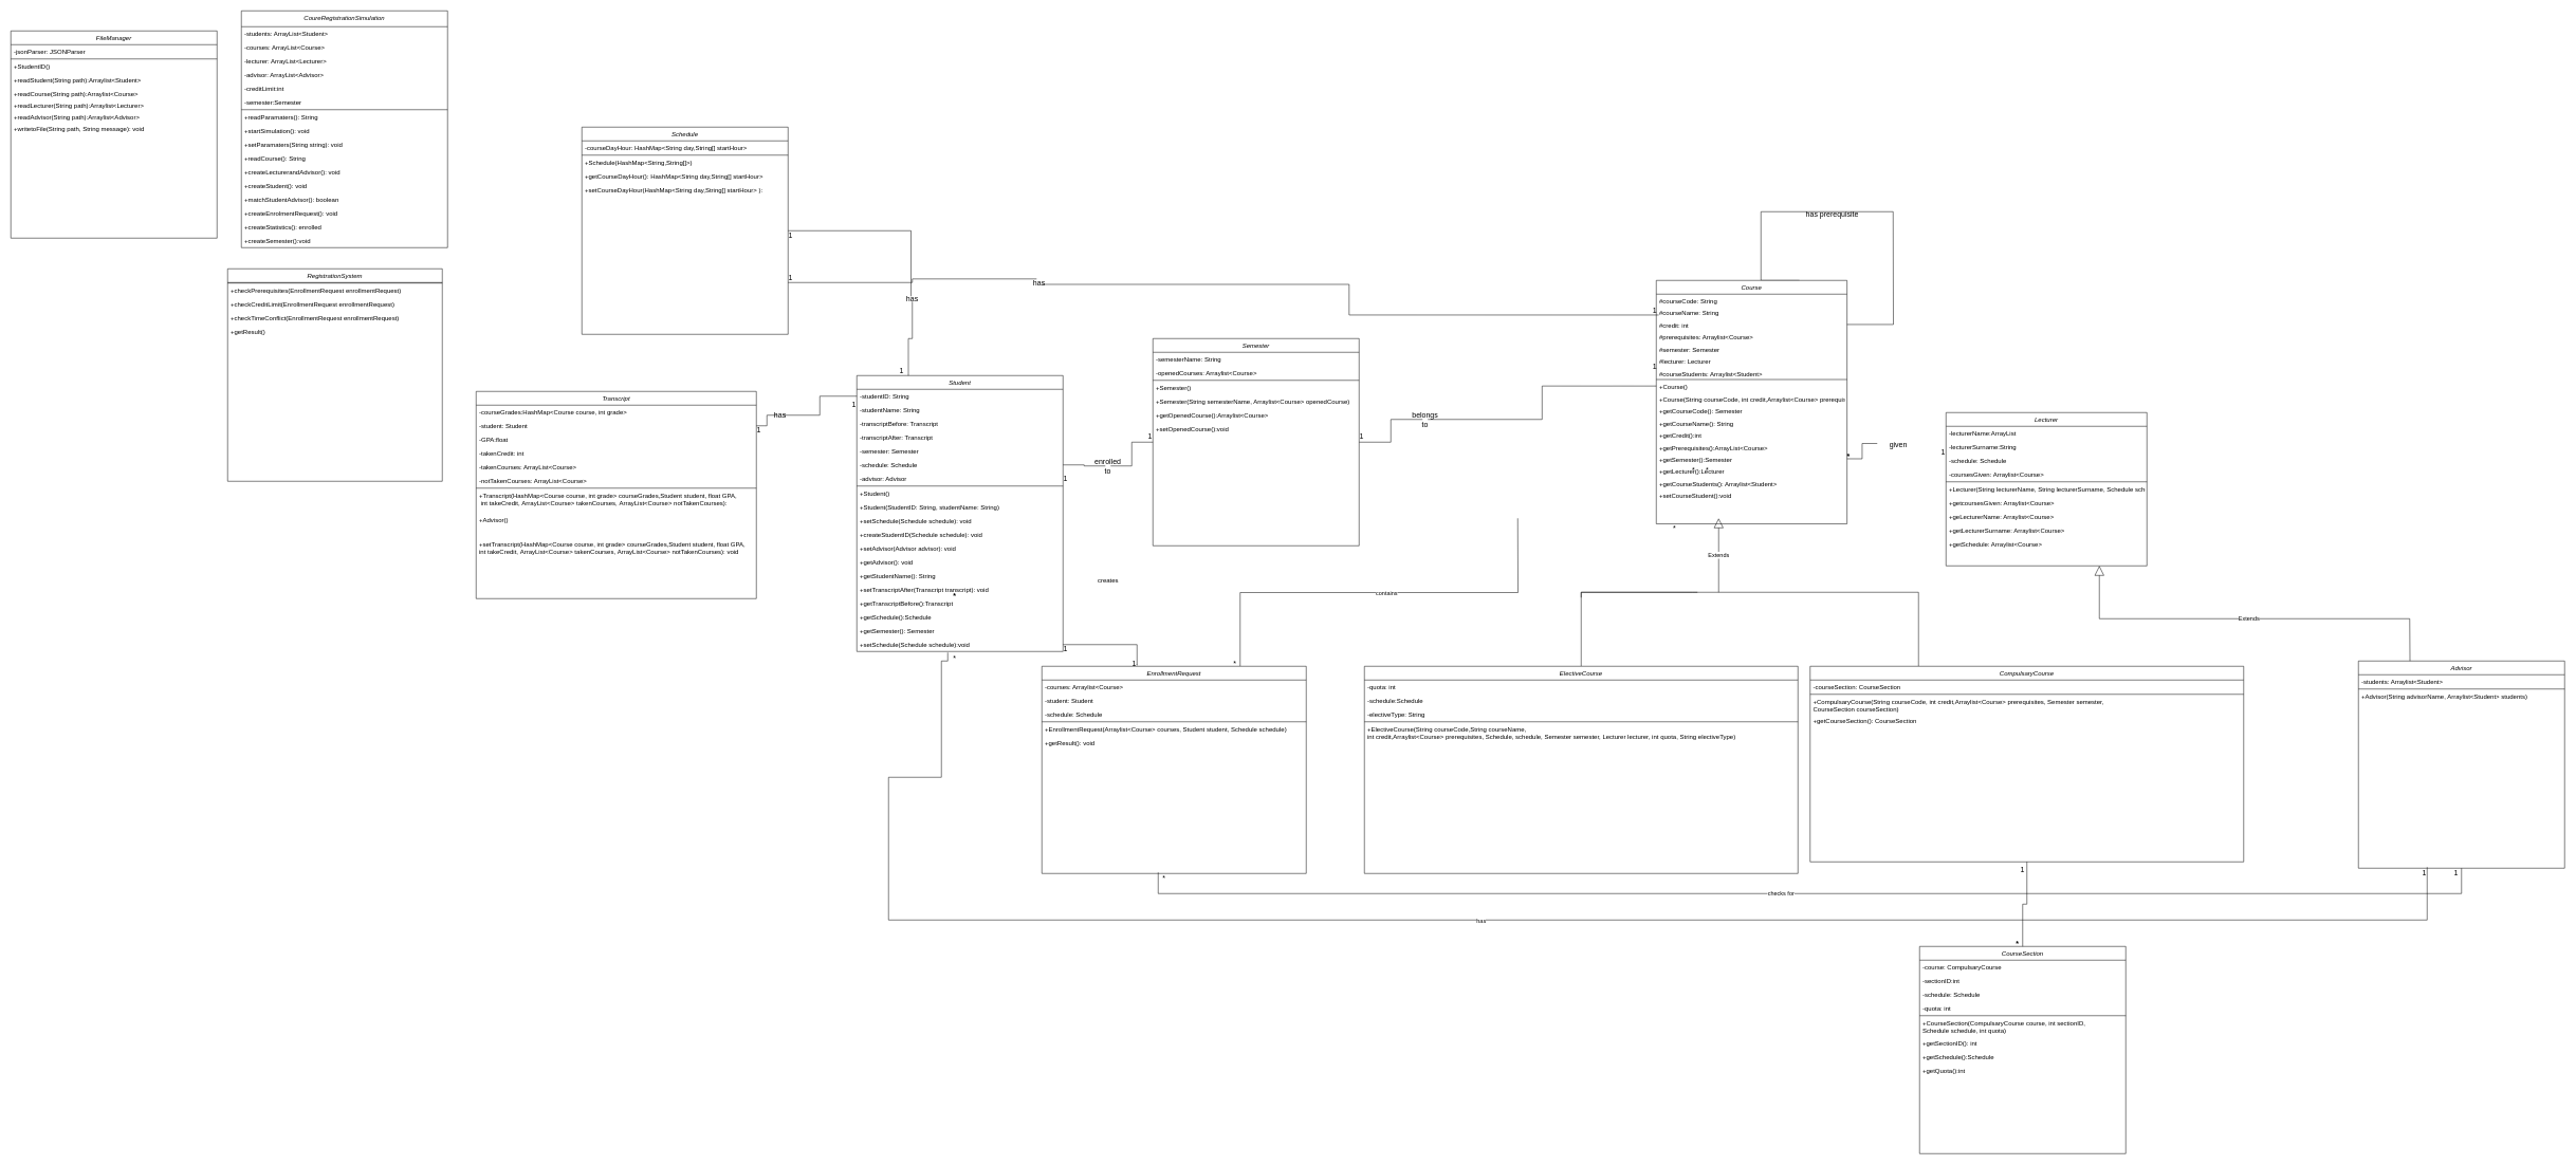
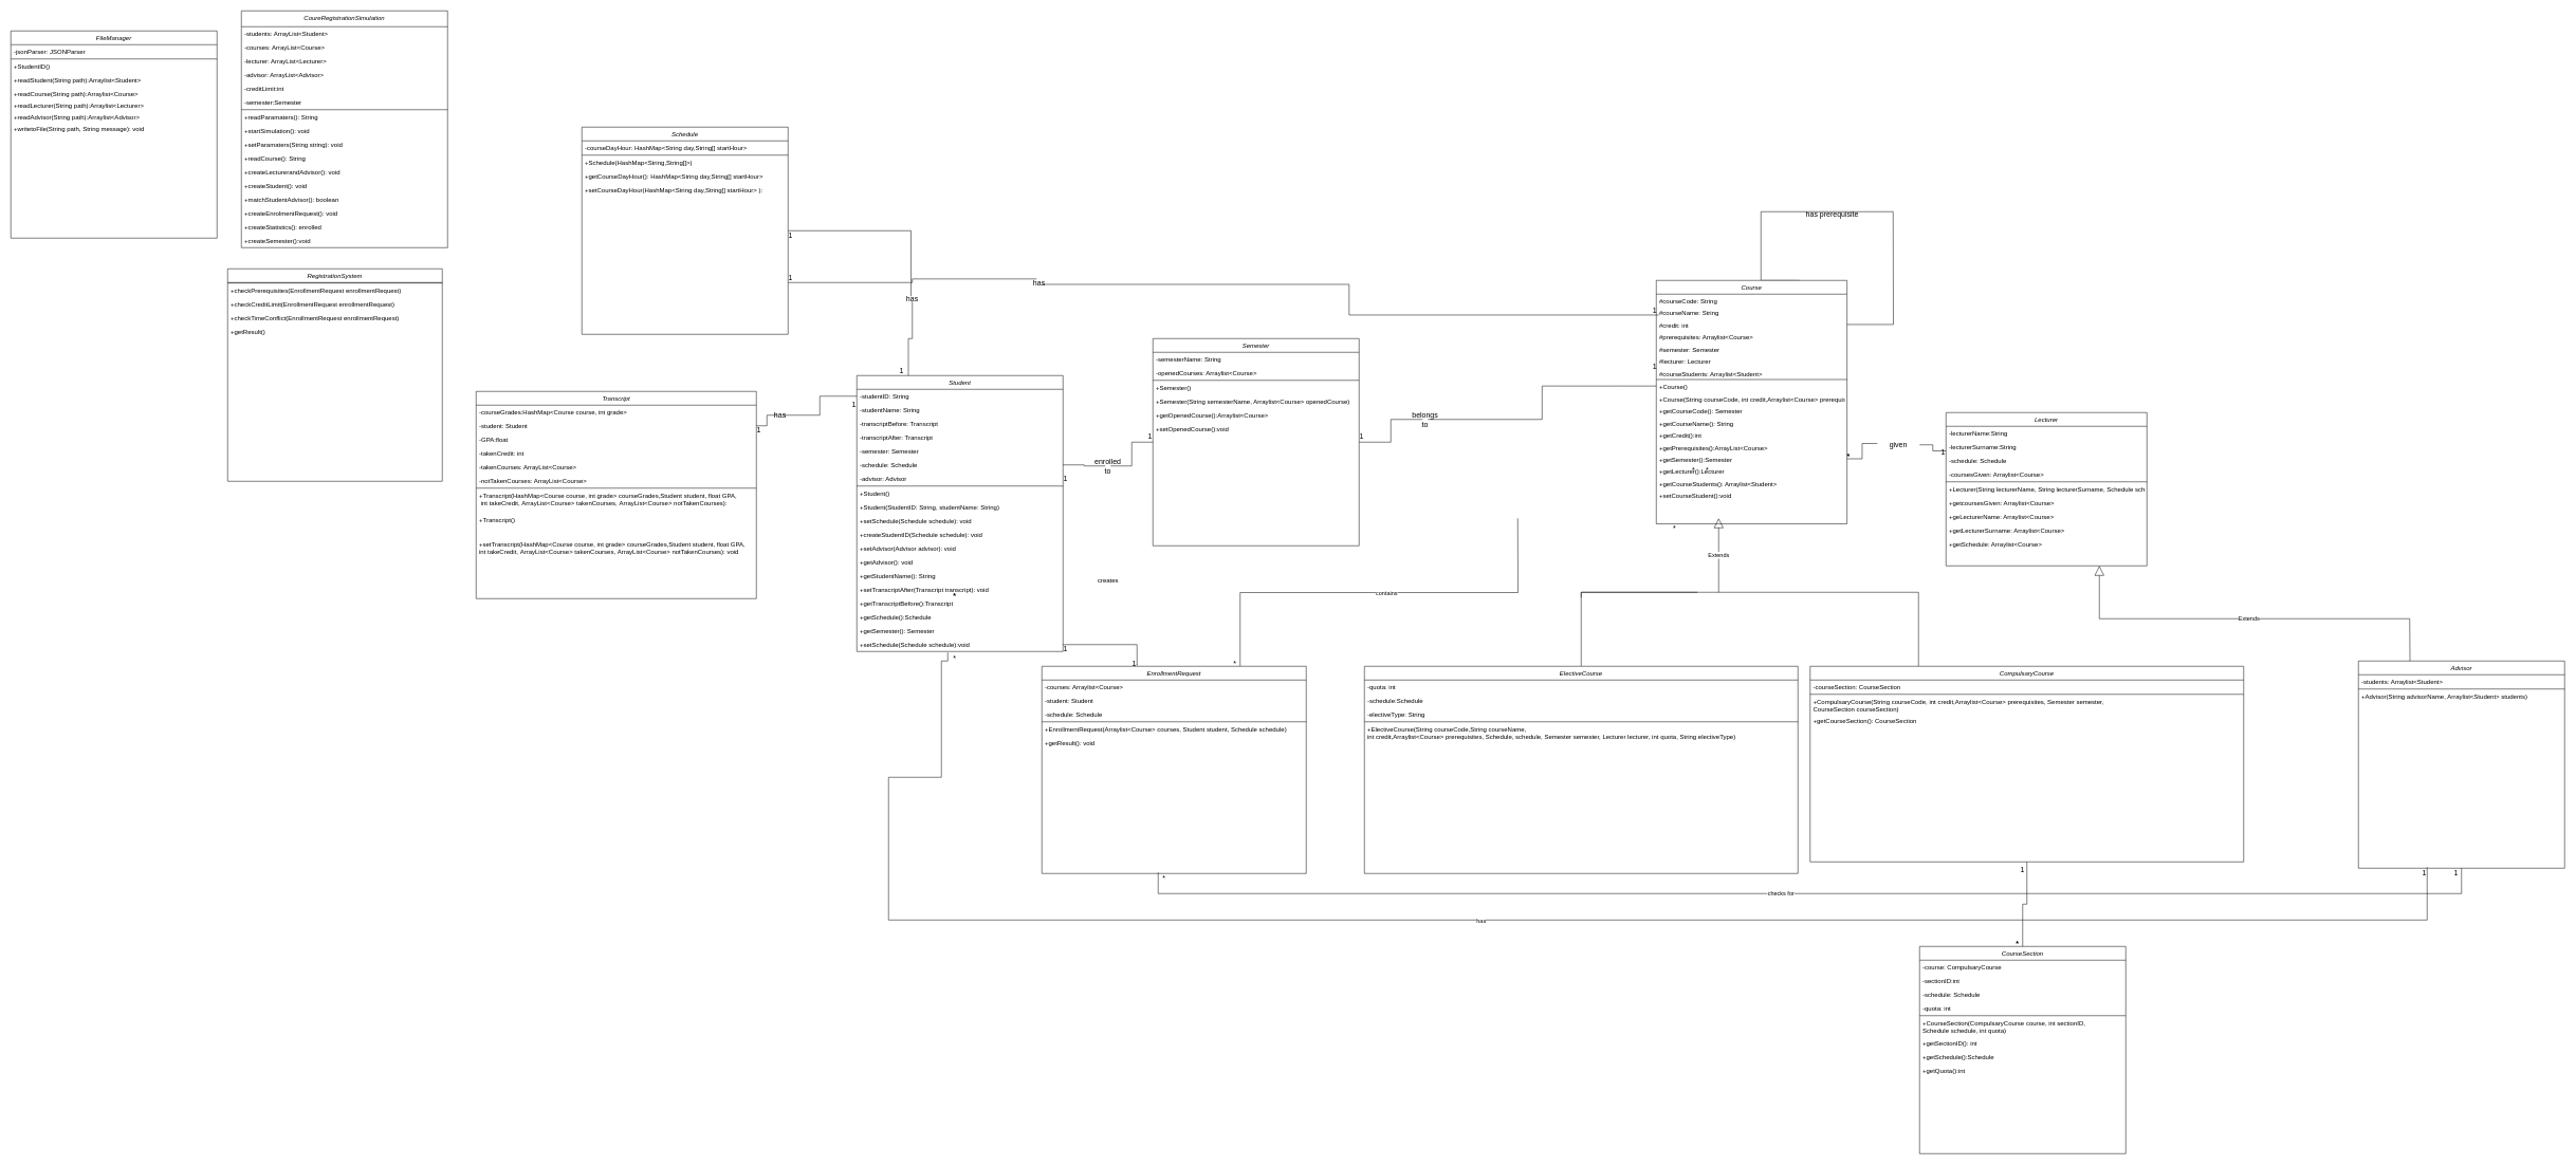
- <mxCell id="107" value="-lecturerName:ArrayList " style="text;align=left;verticalAlign=top;spacingLeft=4;spacingRight=4;overflow=hidden;rotatable=0;points=[[0,0.5],[1,0.5]];portConstraint=eastwest;rounded=0;shadow=0;html=0;" parent="106" vertex="1"><mxGeometry y="26" width="380" height="26" as="geometry" /></mxCell>
+ <mxCell id="107" value="-lecturerName:String " style="text;align=left;verticalAlign=top;spacingLeft=4;spacingRight=4;overflow=hidden;rotatable=0;points=[[0,0.5],[1,0.5]];portConstraint=eastwest;rounded=0;shadow=0;html=0;" parent="106" vertex="1"><mxGeometry y="26" width="380" height="26" as="geometry" /></mxCell>
+ <mxCell id="161" value="" style="edgeStyle=orthogonalEdgeStyle;rounded=0;orthogonalLoop=1;jettySize=auto;html=1;exitX=0;exitY=0.25;exitDx=0;exitDy=0;endArrow=none;endFill=0;startArrow=none;startFill=0;" parent="1" source="106" target="160" edge="1"><mxGeometry relative="1" as="geometry"><mxPoint x="3500" y="846" as="targetPoint" /><mxPoint x="3680" y="846" as="sourcePoint" /></mxGeometry></mxCell>
- <mxCell id="74" value="+Advisor()" style="text;align=left;verticalAlign=top;spacingLeft=4;spacingRight=4;overflow=hidden;rotatable=0;points=[[0,0.5],[1,0.5]];portConstraint=eastwest;rounded=0;shadow=0;html=0;" parent="65" vertex="1"><mxGeometry y="230" width="530" height="46" as="geometry" /></mxCell>
+ <mxCell id="74" value="+Transcript()" style="text;align=left;verticalAlign=top;spacingLeft=4;spacingRight=4;overflow=hidden;rotatable=0;points=[[0,0.5],[1,0.5]];portConstraint=eastwest;rounded=0;shadow=0;html=0;" parent="65" vertex="1"><mxGeometry y="230" width="530" height="46" as="geometry" /></mxCell>
